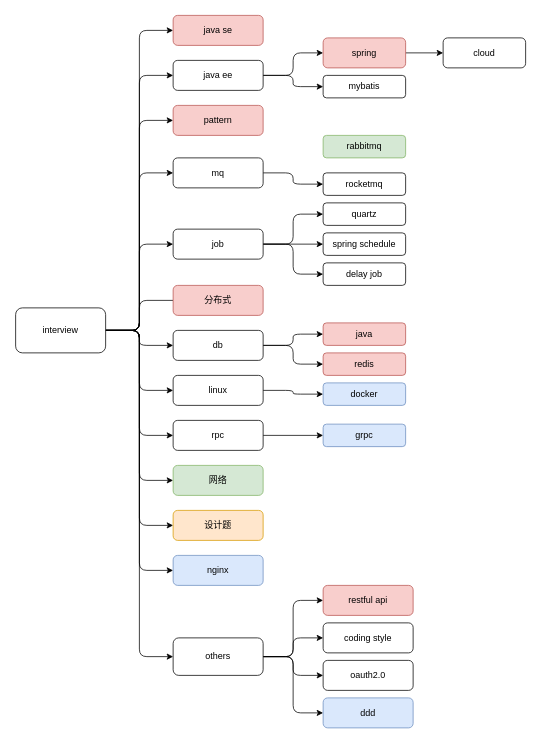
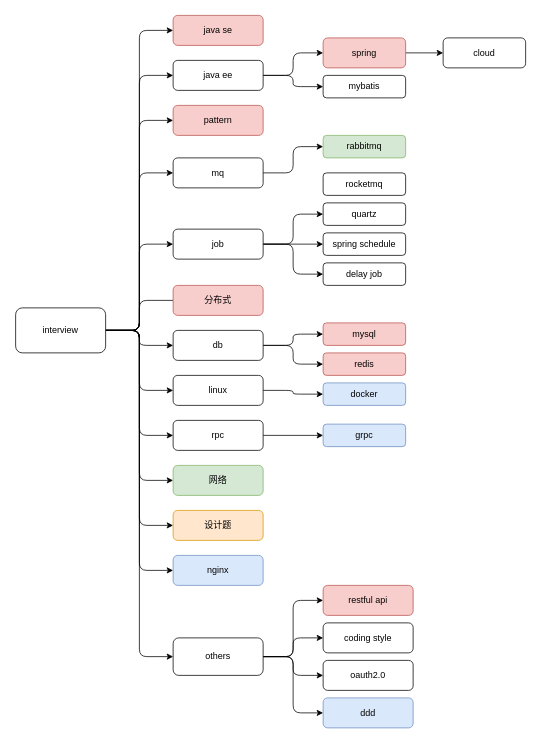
+ <mxCell id="21" value="" style="edgeStyle=orthogonalEdgeStyle;rounded=1;orthogonalLoop=1;jettySize=auto;html=1;" edge="1" parent="1" source="23" target="52"><mxGeometry relative="1" as="geometry" /></mxCell>
- <mxCell id="22" style="edgeStyle=orthogonalEdgeStyle;rounded=1;orthogonalLoop=1;jettySize=auto;html=1;" edge="1" parent="1" source="23" target="53"><mxGeometry relative="1" as="geometry" /></mxCell>
- <mxCell id="57" value="java" style="rounded=1;whiteSpace=wrap;html=1;fillColor=#f8cecc;strokeColor=#b85450;" vertex="1" parent="1"><mxGeometry x="430" y="430" width="110" height="30" as="geometry" /></mxCell>
+ <mxCell id="57" value="mysql" style="rounded=1;whiteSpace=wrap;html=1;fillColor=#f8cecc;strokeColor=#b85450;" vertex="1" parent="1"><mxGeometry x="430" y="430" width="110" height="30" as="geometry" /></mxCell>
